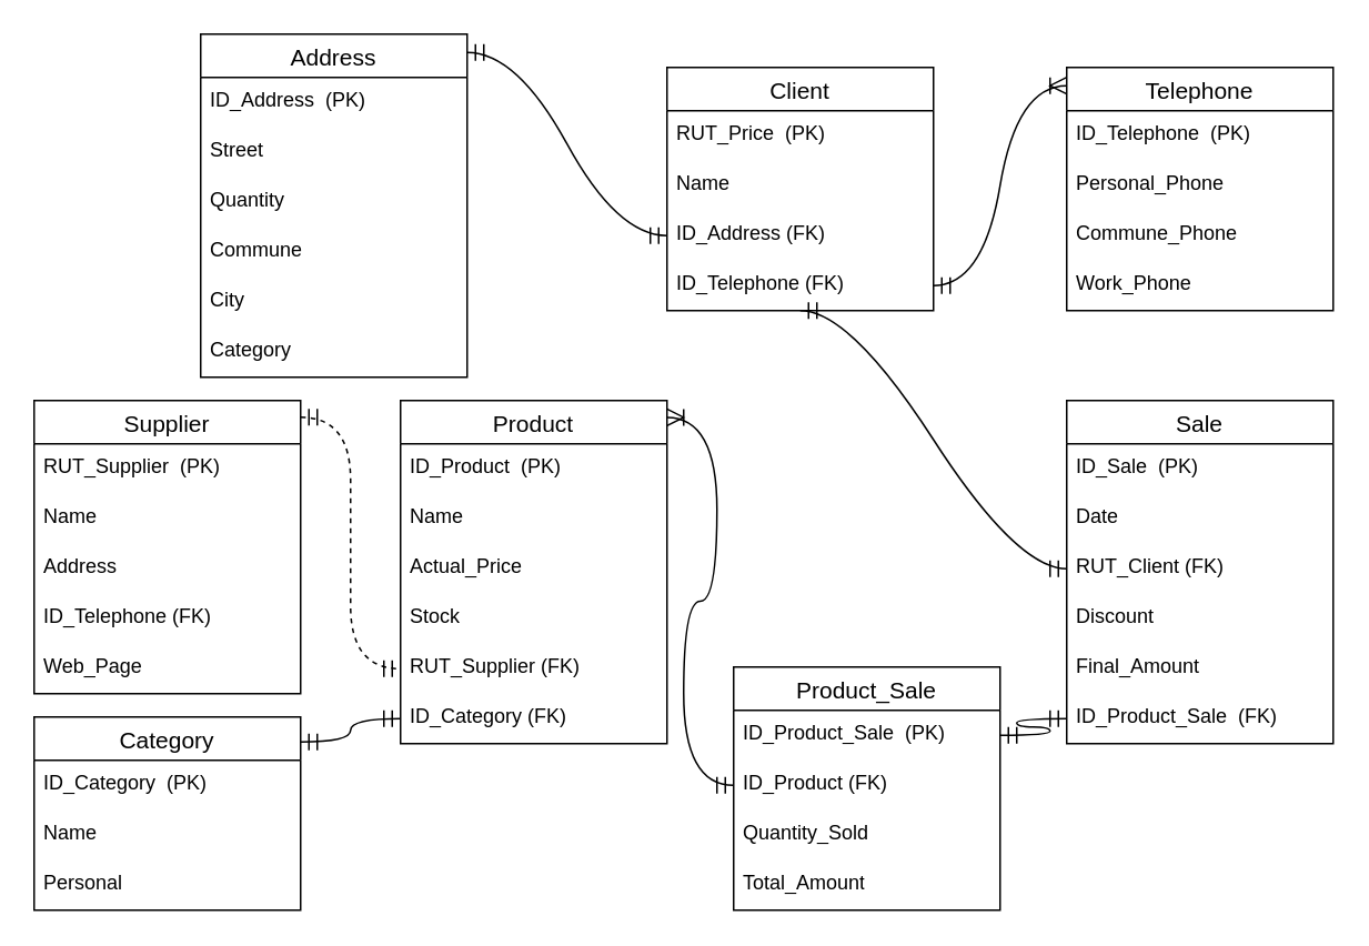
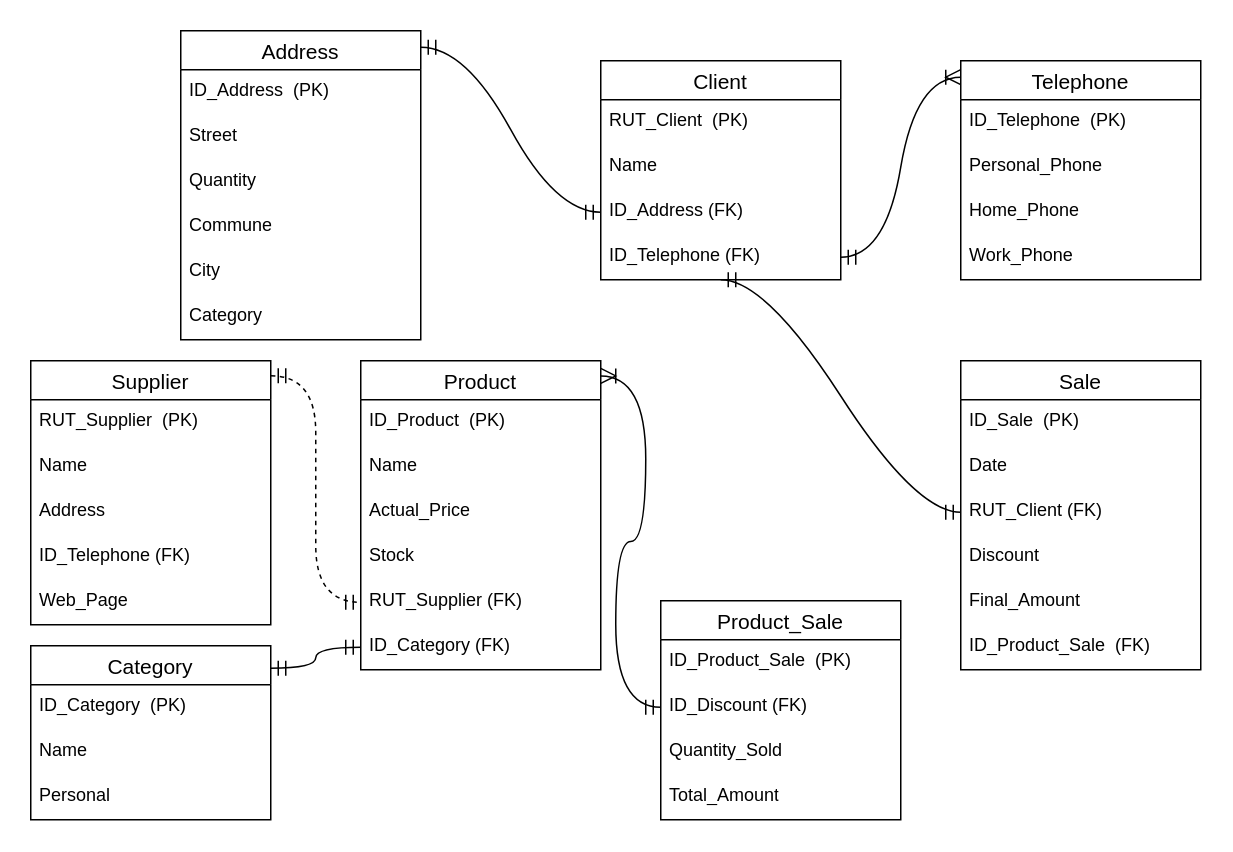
- <mxCell id="3" value="RUT_Price&amp;nbsp; (PK)" style="text;strokeColor=none;fillColor=none;spacingLeft=4;spacingRight=4;overflow=hidden;rotatable=0;points=[[0,0.5],[1,0.5]];portConstraint=eastwest;fontSize=12;whiteSpace=wrap;html=1;" parent="2" vertex="1"><mxGeometry y="26" width="160" height="30" as="geometry" /></mxCell>
+ <mxCell id="3" value="RUT_Client&amp;nbsp; (PK)" style="text;strokeColor=none;fillColor=none;spacingLeft=4;spacingRight=4;overflow=hidden;rotatable=0;points=[[0,0.5],[1,0.5]];portConstraint=eastwest;fontSize=12;whiteSpace=wrap;html=1;" parent="2" vertex="1"><mxGeometry y="26" width="160" height="30" as="geometry" /></mxCell>
- <mxCell id="17" value="Commune_Phone" style="text;strokeColor=none;fillColor=none;spacingLeft=4;spacingRight=4;overflow=hidden;rotatable=0;points=[[0,0.5],[1,0.5]];portConstraint=eastwest;fontSize=12;whiteSpace=wrap;html=1;" parent="14" vertex="1"><mxGeometry y="86" width="160" height="30" as="geometry" /></mxCell>
+ <mxCell id="17" value="Home_Phone" style="text;strokeColor=none;fillColor=none;spacingLeft=4;spacingRight=4;overflow=hidden;rotatable=0;points=[[0,0.5],[1,0.5]];portConstraint=eastwest;fontSize=12;whiteSpace=wrap;html=1;" parent="14" vertex="1"><mxGeometry y="86" width="160" height="30" as="geometry" /></mxCell>
- <mxCell id="53" value="" style="edgeStyle=entityRelationEdgeStyle;fontSize=12;html=1;endArrow=ERmandOne;startArrow=ERmandOne;rounded=0;startSize=8;endSize=8;curved=1;exitX=0;exitY=0.5;exitDx=0;exitDy=0;entryX=1;entryY=0.5;entryDx=0;entryDy=0;" parent="1" source="36" target="49" edge="1"><mxGeometry width="100" height="100" relative="1" as="geometry"><mxPoint x="710" y="460" as="sourcePoint" /><mxPoint x="650" y="490" as="targetPoint" /></mxGeometry></mxCell>
- <mxCell id="50" value="ID_Product (FK)" style="text;strokeColor=none;fillColor=none;spacingLeft=4;spacingRight=4;overflow=hidden;rotatable=0;points=[[0,0.5],[1,0.5]];portConstraint=eastwest;fontSize=12;whiteSpace=wrap;html=1;" parent="48" vertex="1"><mxGeometry y="56" width="160" height="30" as="geometry" /></mxCell>
+ <mxCell id="50" value="ID_Discount (FK)" style="text;strokeColor=none;fillColor=none;spacingLeft=4;spacingRight=4;overflow=hidden;rotatable=0;points=[[0,0.5],[1,0.5]];portConstraint=eastwest;fontSize=12;whiteSpace=wrap;html=1;" parent="48" vertex="1"><mxGeometry y="56" width="160" height="30" as="geometry" /></mxCell>
